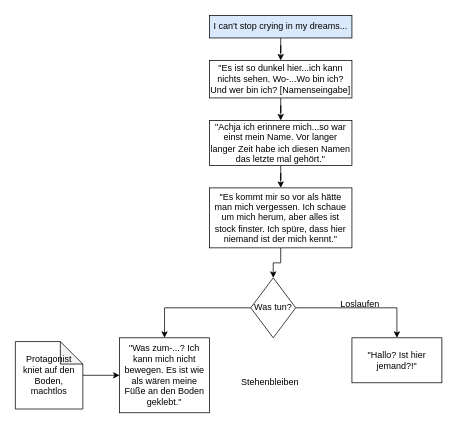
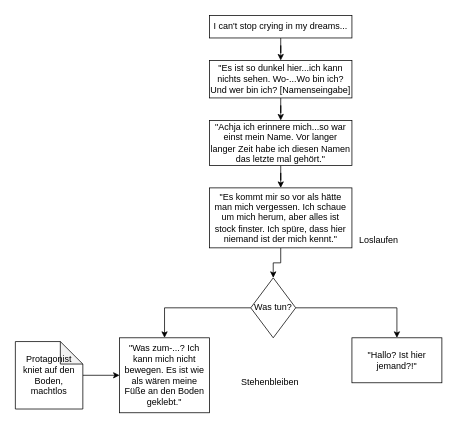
- <mxCell id="3" value="I can't stop crying in my dreams..." style="rounded=0;whiteSpace=wrap;html=1;fillColor=#dae8fc;" vertex="1" parent="1"><mxGeometry x="279" y="20" width="190" height="30" as="geometry" /></mxCell>
+ <mxCell id="3" value="I can't stop crying in my dreams..." style="rounded=0;whiteSpace=wrap;html=1;" vertex="1" parent="1"><mxGeometry x="279" y="20" width="190" height="30" as="geometry" /></mxCell>
- <mxCell id="16" value="Loslaufen" style="text;html=1;strokeColor=none;fillColor=none;align=center;verticalAlign=middle;whiteSpace=wrap;rounded=0;" vertex="1" parent="1"><mxGeometry x="450" y="390" width="60" height="30" as="geometry" /></mxCell>
+ <mxCell id="16" value="Loslaufen" style="text;html=1;strokeColor=none;fillColor=none;align=center;verticalAlign=middle;whiteSpace=wrap;rounded=0;" vertex="1" parent="1"><mxGeometry x="475" y="305" width="60" height="30" as="geometry" /></mxCell>
